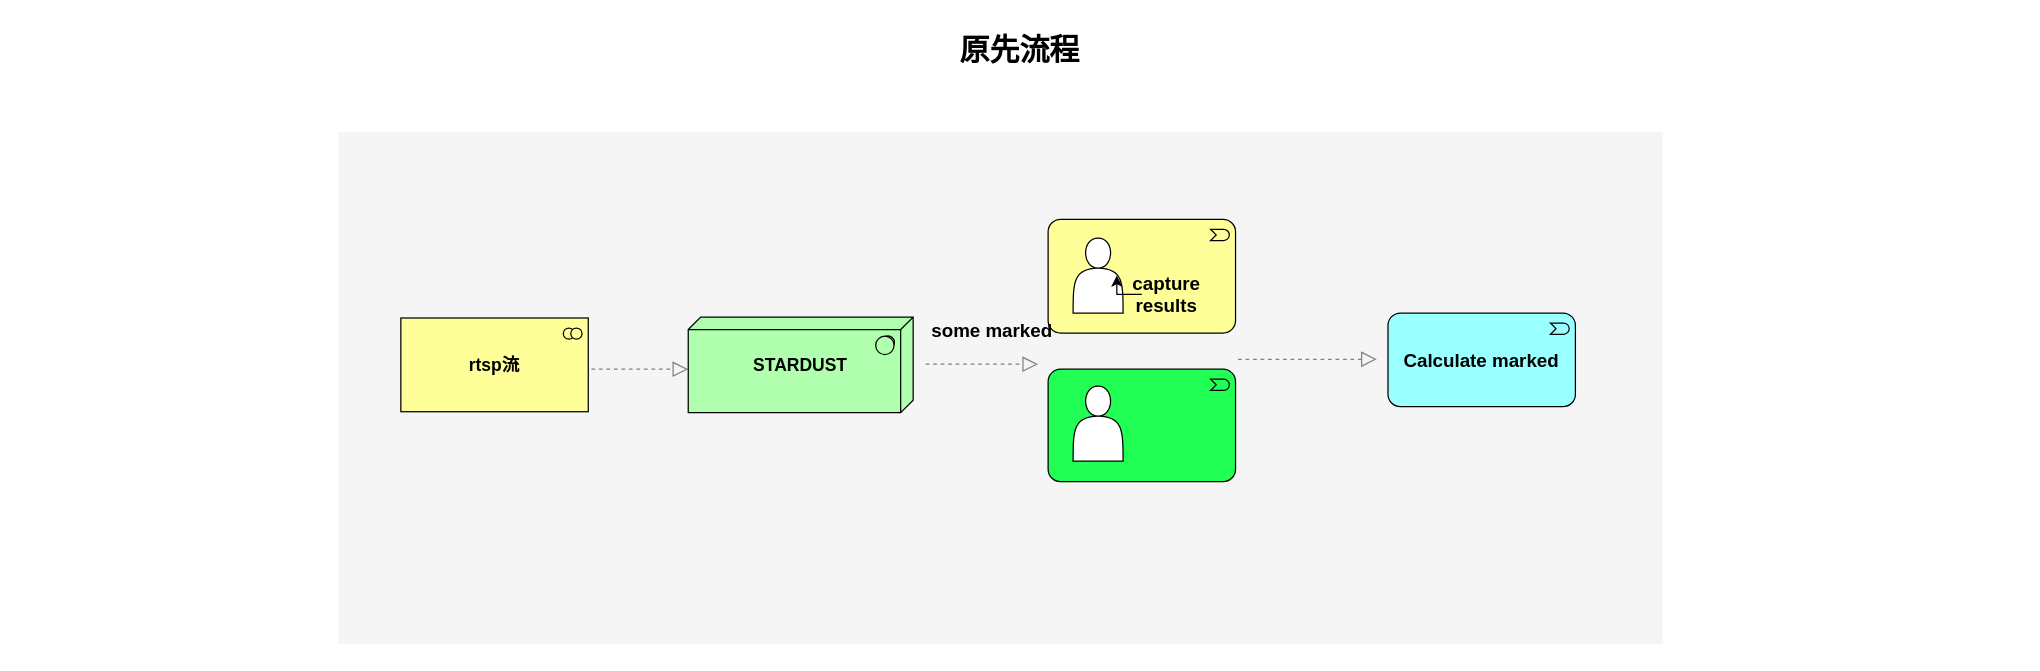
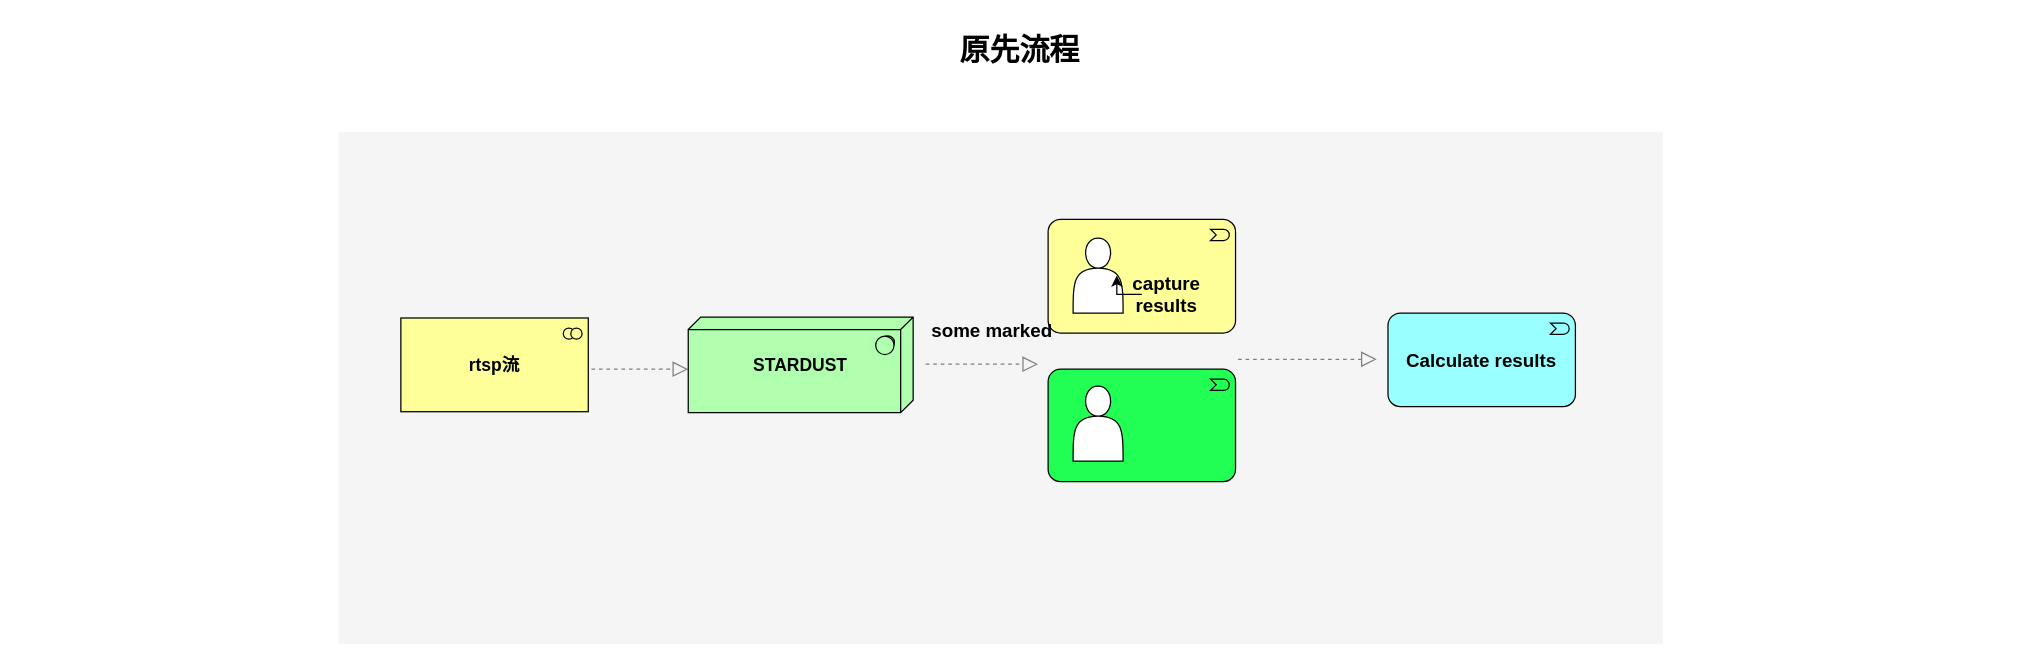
- <mxCell id="16" value="&lt;font style=&quot;font-size: 15px&quot;&gt;&lt;b&gt;Calculate marked&lt;/b&gt;&lt;/font&gt;" style="html=1;outlineConnect=0;whiteSpace=wrap;fillColor=#99ffff;shape=mxgraph.archimate3.application;appType=event;archiType=rounded" vertex="1" parent="1"><mxGeometry x="1110" y="250" width="150" height="75" as="geometry" /></mxCell>
+ <mxCell id="16" value="&lt;font style=&quot;font-size: 15px&quot;&gt;&lt;b&gt;Calculate results&lt;/b&gt;&lt;/font&gt;" style="html=1;outlineConnect=0;whiteSpace=wrap;fillColor=#99ffff;shape=mxgraph.archimate3.application;appType=event;archiType=rounded" vertex="1" parent="1"><mxGeometry x="1110" y="250" width="150" height="75" as="geometry" /></mxCell>
